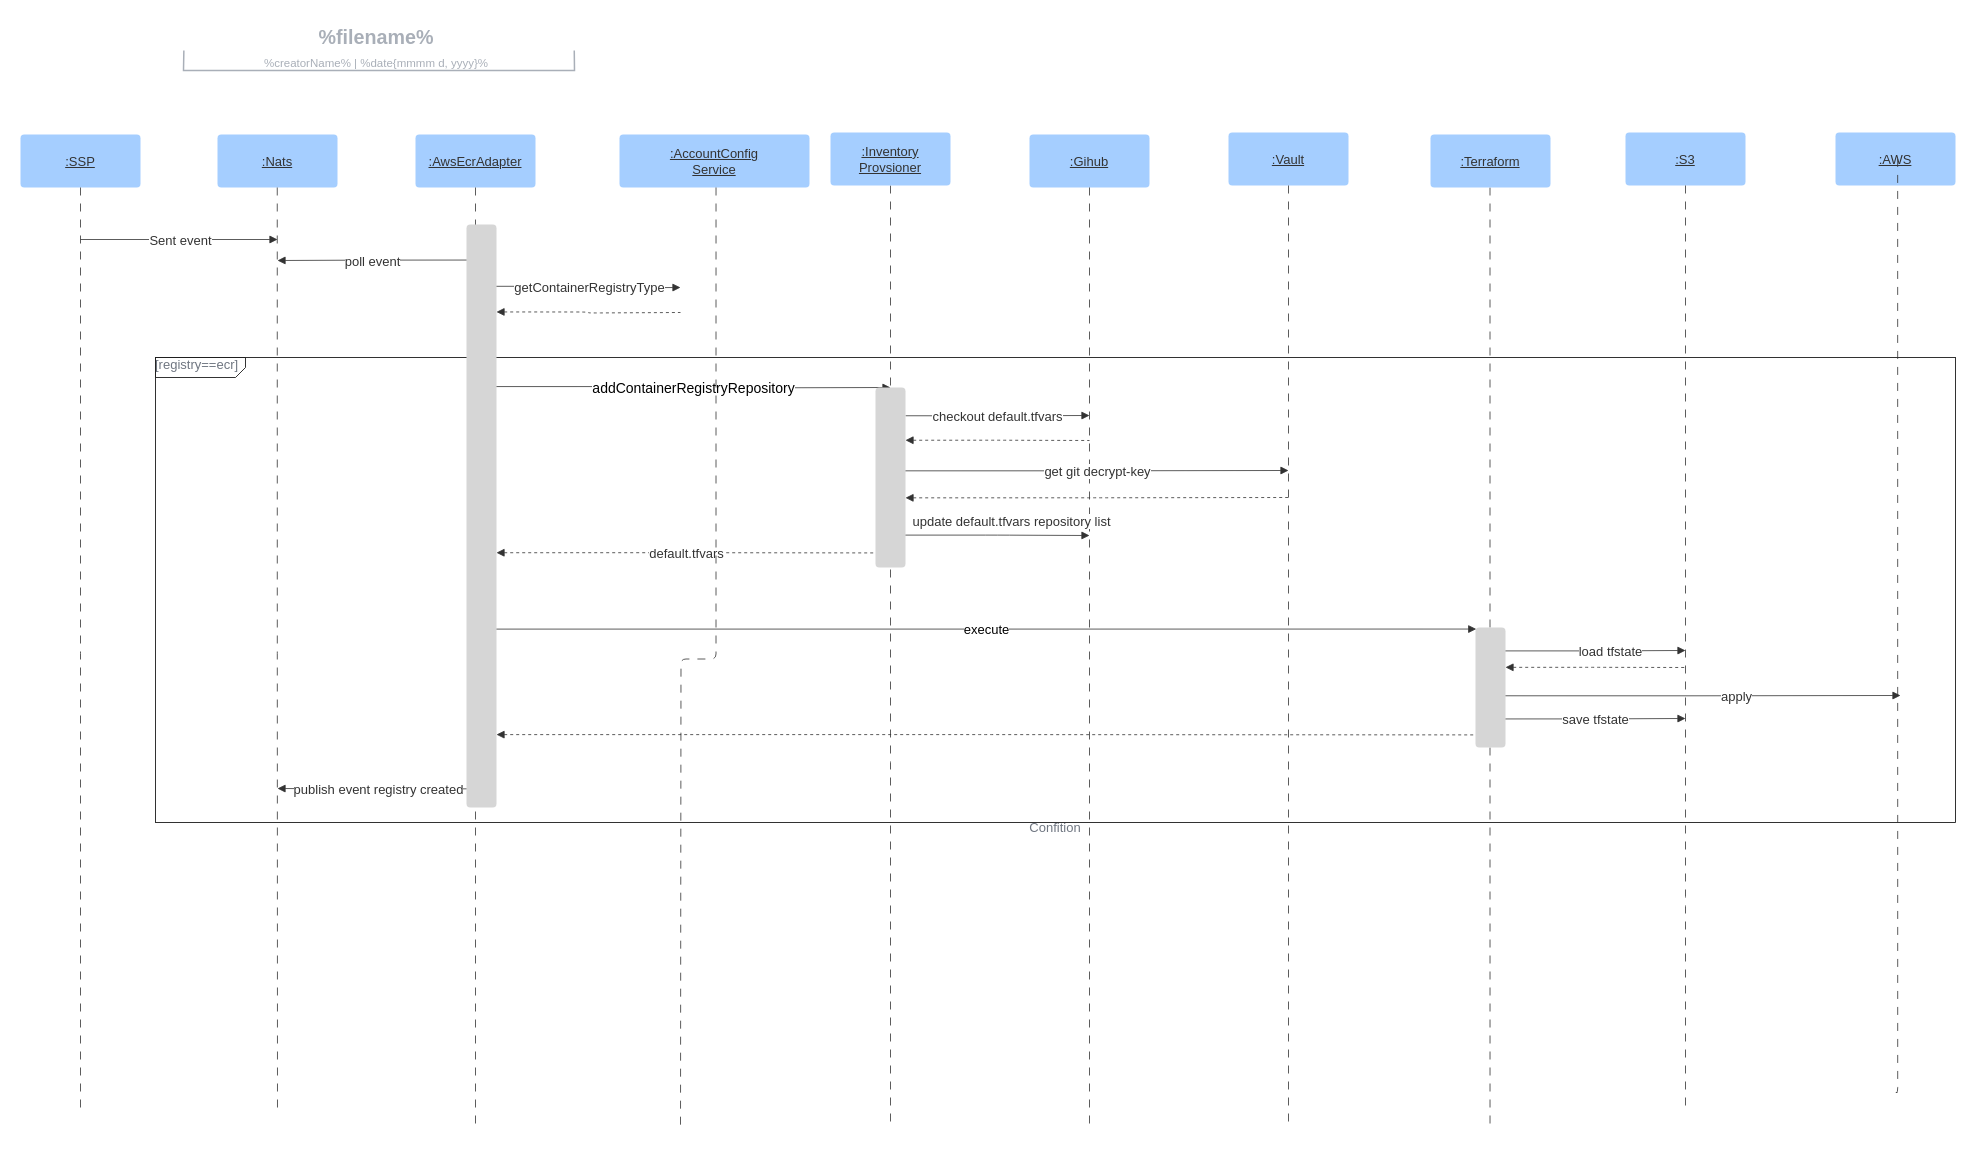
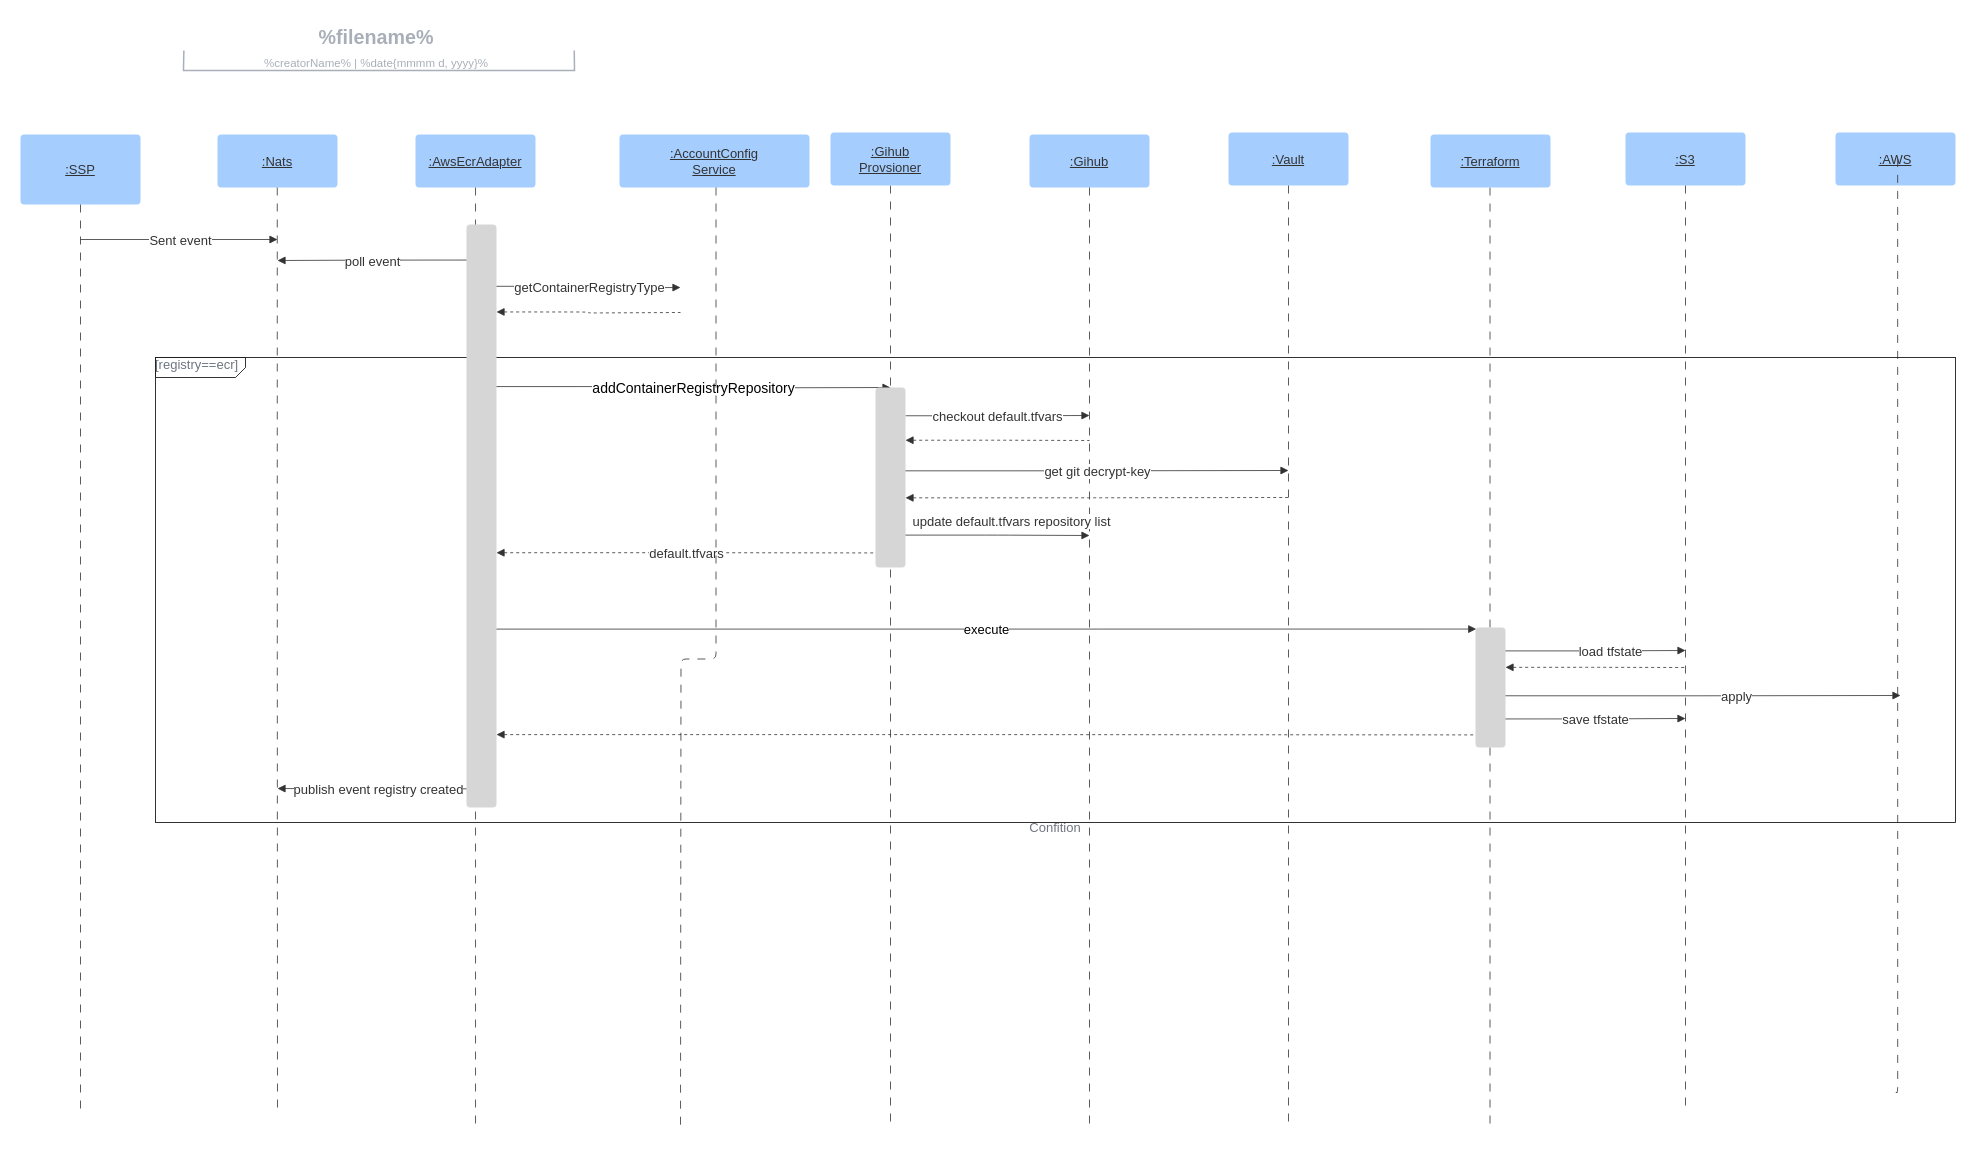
- <mxCell id="21" value=":Inventory&#10;Provsioner" style="html=1;overflow=block;blockSpacing=1;whiteSpace=wrap;fontSize=13;fontColor=#333333;fontStyle=4;spacing=3.8;strokeOpacity=0;fillOpacity=100;rounded=1;absoluteArcSize=1;arcSize=7.5;fillColor=#a5ceff;strokeWidth=0.8;lucidId=sw2_7uJkAyJy;" vertex="1" parent="1"><mxGeometry x="830" y="132" width="120" height="53" as="geometry" /></mxCell>
+ <mxCell id="21" value=":Gihub&#10;Provsioner" style="html=1;overflow=block;blockSpacing=1;whiteSpace=wrap;fontSize=13;fontColor=#333333;fontStyle=4;spacing=3.8;strokeOpacity=0;fillOpacity=100;rounded=1;absoluteArcSize=1;arcSize=7.5;fillColor=#a5ceff;strokeWidth=0.8;lucidId=sw2_7uJkAyJy;" vertex="1" parent="1"><mxGeometry x="830" y="132" width="120" height="53" as="geometry" /></mxCell>
- <mxCell id="10" value=":SSP" style="html=1;overflow=block;blockSpacing=1;whiteSpace=wrap;fontSize=13;fontColor=#333333;fontStyle=4;spacing=3.8;strokeOpacity=0;fillOpacity=100;rounded=1;absoluteArcSize=1;arcSize=7.5;fillColor=#a5ceff;strokeWidth=0.8;lucidId=sw2_IlW4qdFf;" vertex="1" parent="1"><mxGeometry x="20" y="134" width="120" height="53" as="geometry" /></mxCell>
+ <mxCell id="10" value=":SSP" style="html=1;overflow=block;blockSpacing=1;whiteSpace=wrap;fontSize=13;fontColor=#333333;fontStyle=4;spacing=3.8;strokeOpacity=0;fillOpacity=100;rounded=1;absoluteArcSize=1;arcSize=7.5;fillColor=#a5ceff;strokeWidth=0.8;lucidId=sw2_IlW4qdFf;" vertex="1" parent="1"><mxGeometry x="20" y="134" width="120" height="70" as="geometry" /></mxCell>
